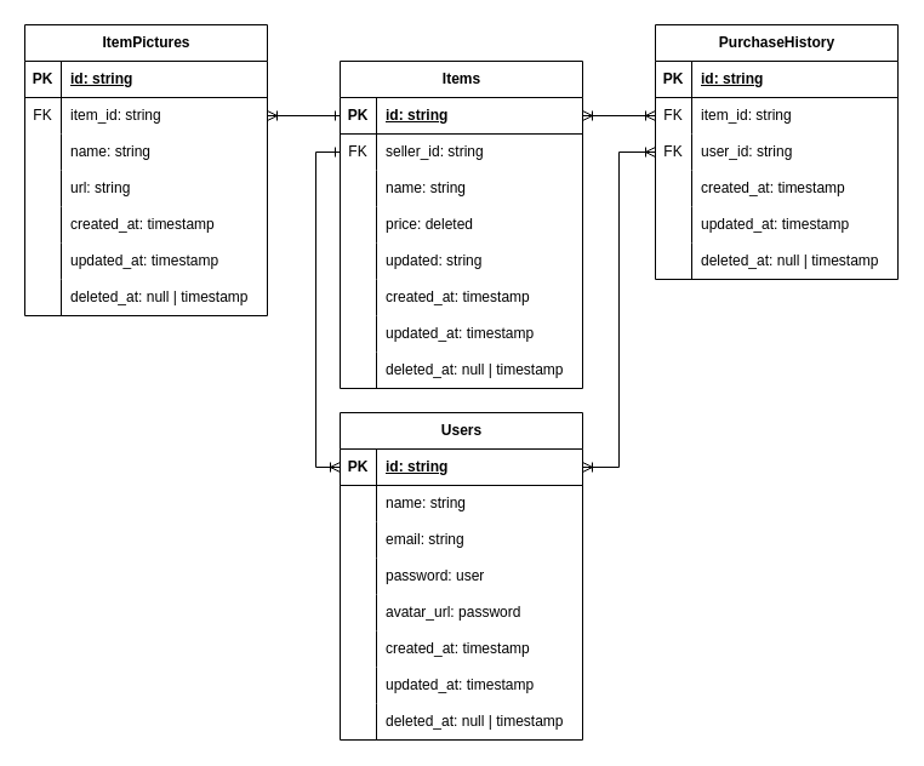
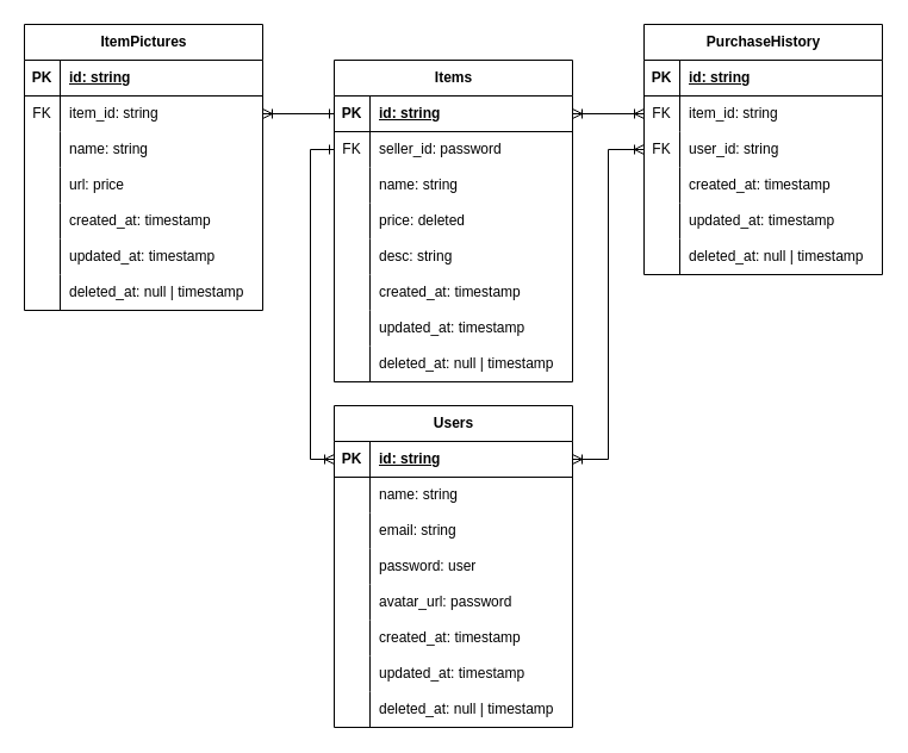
- <mxCell id="8" value="seller_id: string" style="shape=partialRectangle;connectable=0;fillColor=none;top=0;left=0;bottom=0;right=0;align=left;spacingLeft=6;overflow=hidden;whiteSpace=wrap;html=1;" vertex="1" parent="6"><mxGeometry x="30" width="170" height="30" as="geometry"><mxRectangle width="170" height="30" as="alternateBounds" /></mxGeometry></mxCell>
+ <mxCell id="8" value="seller_id: password" style="shape=partialRectangle;connectable=0;fillColor=none;top=0;left=0;bottom=0;right=0;align=left;spacingLeft=6;overflow=hidden;whiteSpace=wrap;html=1;" vertex="1" parent="6"><mxGeometry x="30" width="170" height="30" as="geometry"><mxRectangle width="170" height="30" as="alternateBounds" /></mxGeometry></mxCell>
- <mxCell id="39" value="url: string" style="shape=partialRectangle;connectable=0;fillColor=none;top=0;left=0;bottom=0;right=0;align=left;spacingLeft=6;overflow=hidden;whiteSpace=wrap;html=1;" vertex="1" parent="37"><mxGeometry x="30" width="170" height="30" as="geometry"><mxRectangle width="170" height="30" as="alternateBounds" /></mxGeometry></mxCell>
+ <mxCell id="39" value="url: price" style="shape=partialRectangle;connectable=0;fillColor=none;top=0;left=0;bottom=0;right=0;align=left;spacingLeft=6;overflow=hidden;whiteSpace=wrap;html=1;" vertex="1" parent="37"><mxGeometry x="30" width="170" height="30" as="geometry"><mxRectangle width="170" height="30" as="alternateBounds" /></mxGeometry></mxCell>
- <mxCell id="17" value="updated: string" style="shape=partialRectangle;connectable=0;fillColor=none;top=0;left=0;bottom=0;right=0;align=left;spacingLeft=6;overflow=hidden;whiteSpace=wrap;html=1;" vertex="1" parent="15"><mxGeometry x="30" width="170" height="30" as="geometry"><mxRectangle width="170" height="30" as="alternateBounds" /></mxGeometry></mxCell>
+ <mxCell id="17" value="desc: string" style="shape=partialRectangle;connectable=0;fillColor=none;top=0;left=0;bottom=0;right=0;align=left;spacingLeft=6;overflow=hidden;whiteSpace=wrap;html=1;" vertex="1" parent="15"><mxGeometry x="30" width="170" height="30" as="geometry"><mxRectangle width="170" height="30" as="alternateBounds" /></mxGeometry></mxCell>
